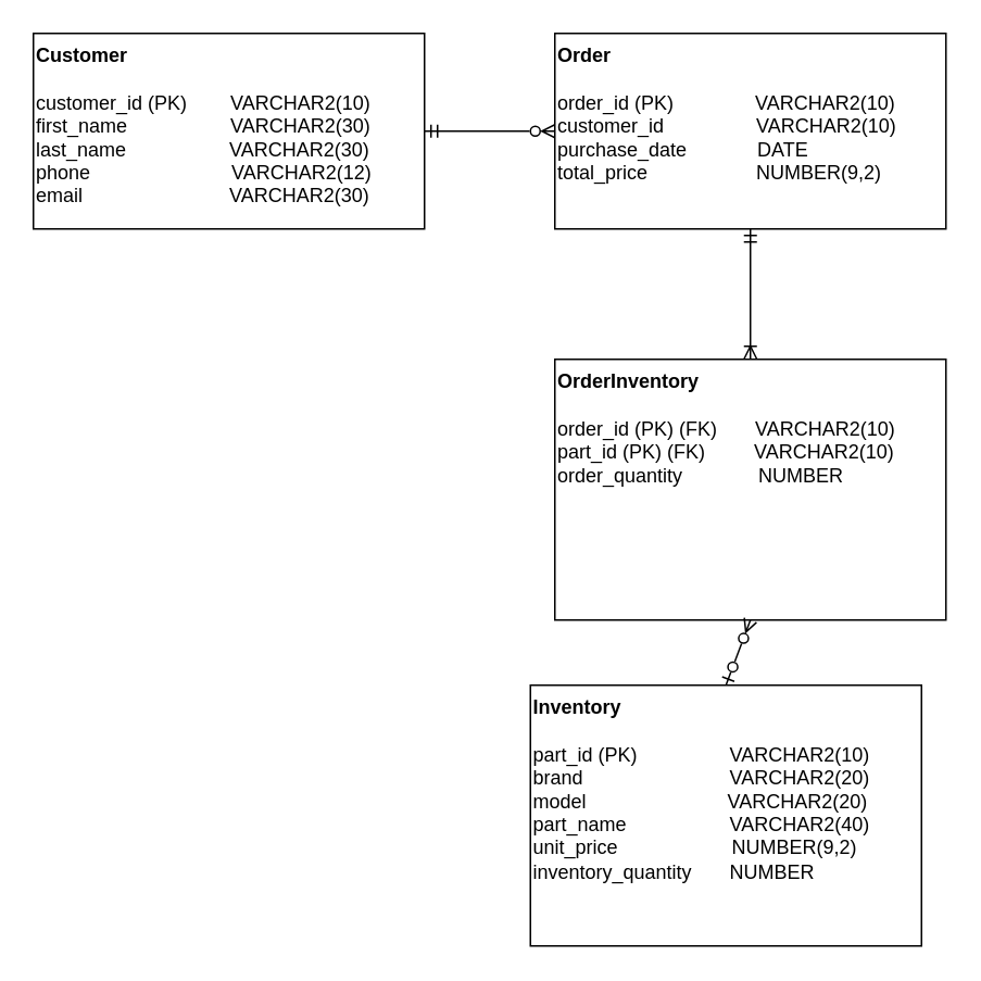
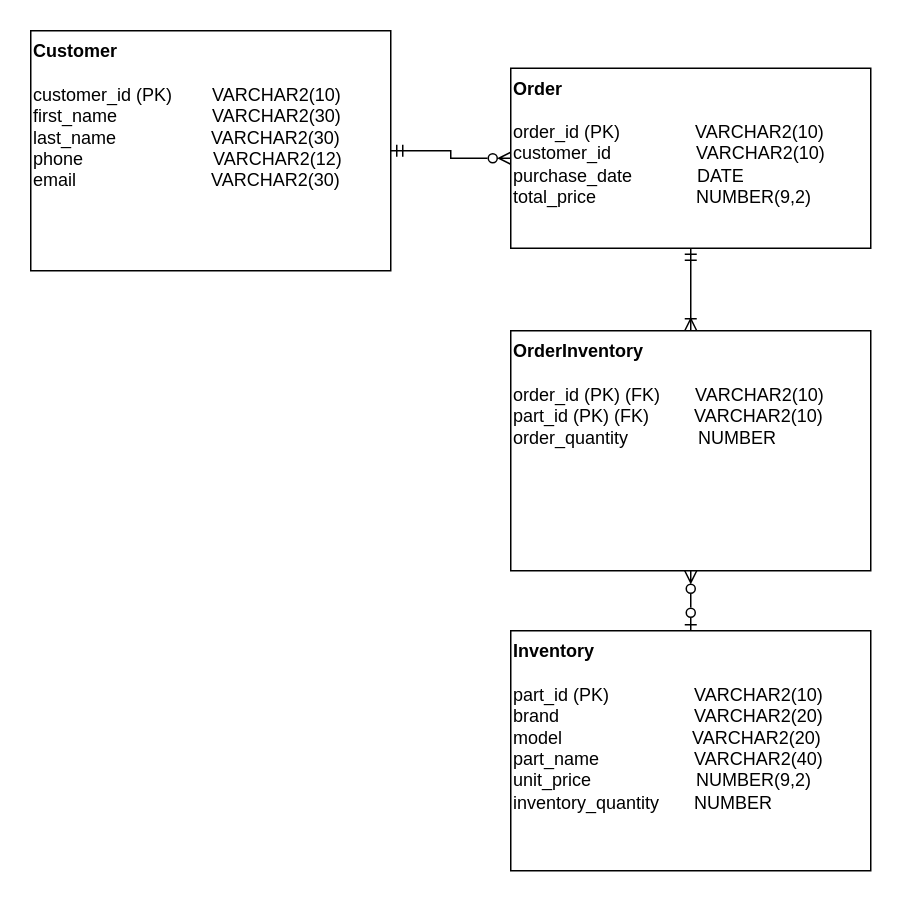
- <mxCell id="3" value="&lt;b&gt;Customer&lt;/b&gt;&lt;div&gt;&lt;br&gt;&lt;/div&gt;&lt;div&gt;customer_id (PK)&amp;nbsp; &amp;nbsp; &amp;nbsp; &amp;nbsp;&amp;nbsp;&lt;span style=&quot;background-color: transparent; color: light-dark(rgb(0, 0, 0), rgb(255, 255, 255));&quot;&gt;VARCHAR2(10)&lt;/span&gt;&lt;/div&gt;&lt;div&gt;first_name&amp;nbsp; &amp;nbsp; &amp;nbsp; &amp;nbsp; &amp;nbsp; &amp;nbsp; &amp;nbsp; &amp;nbsp; &amp;nbsp; &amp;nbsp;VARCHAR2(30)&lt;/div&gt;&lt;div&gt;last_name&lt;span style=&quot;background-color: transparent; color: light-dark(rgb(0, 0, 0), rgb(255, 255, 255));&quot;&gt;&amp;nbsp; &amp;nbsp; &amp;nbsp; &amp;nbsp; &amp;nbsp; &amp;nbsp; &amp;nbsp; &amp;nbsp; &amp;nbsp; &amp;nbsp;VARCHAR2(30)&lt;/span&gt;&lt;/div&gt;&lt;div&gt;phone&lt;span style=&quot;background-color: transparent; color: light-dark(rgb(0, 0, 0), rgb(255, 255, 255));&quot;&gt;&amp;nbsp; &amp;nbsp; &amp;nbsp; &amp;nbsp; &amp;nbsp; &amp;nbsp; &amp;nbsp; &amp;nbsp; &amp;nbsp; &amp;nbsp; &amp;nbsp; &amp;nbsp; &amp;nbsp; VARCHAR2(12)&lt;/span&gt;&lt;/div&gt;&lt;div&gt;email&lt;span style=&quot;background-color: transparent; color: light-dark(rgb(0, 0, 0), rgb(255, 255, 255));&quot;&gt;&amp;nbsp; &amp;nbsp; &amp;nbsp; &amp;nbsp; &amp;nbsp; &amp;nbsp; &amp;nbsp; &amp;nbsp; &amp;nbsp; &amp;nbsp; &amp;nbsp; &amp;nbsp; &amp;nbsp; &amp;nbsp;VARCHAR2(30)&lt;/span&gt;&lt;/div&gt;" style="rounded=0;whiteSpace=wrap;html=1;align=left;verticalAlign=top;" vertex="1" parent="1"><mxGeometry x="20" y="20" width="240" height="120" as="geometry" /></mxCell>
+ <mxCell id="3" value="&lt;b&gt;Customer&lt;/b&gt;&lt;div&gt;&lt;br&gt;&lt;/div&gt;&lt;div&gt;customer_id (PK)&amp;nbsp; &amp;nbsp; &amp;nbsp; &amp;nbsp;&amp;nbsp;&lt;span style=&quot;background-color: transparent; color: light-dark(rgb(0, 0, 0), rgb(255, 255, 255));&quot;&gt;VARCHAR2(10)&lt;/span&gt;&lt;/div&gt;&lt;div&gt;first_name&amp;nbsp; &amp;nbsp; &amp;nbsp; &amp;nbsp; &amp;nbsp; &amp;nbsp; &amp;nbsp; &amp;nbsp; &amp;nbsp; &amp;nbsp;VARCHAR2(30)&lt;/div&gt;&lt;div&gt;last_name&lt;span style=&quot;background-color: transparent; color: light-dark(rgb(0, 0, 0), rgb(255, 255, 255));&quot;&gt;&amp;nbsp; &amp;nbsp; &amp;nbsp; &amp;nbsp; &amp;nbsp; &amp;nbsp; &amp;nbsp; &amp;nbsp; &amp;nbsp; &amp;nbsp;VARCHAR2(30)&lt;/span&gt;&lt;/div&gt;&lt;div&gt;phone&lt;span style=&quot;background-color: transparent; color: light-dark(rgb(0, 0, 0), rgb(255, 255, 255));&quot;&gt;&amp;nbsp; &amp;nbsp; &amp;nbsp; &amp;nbsp; &amp;nbsp; &amp;nbsp; &amp;nbsp; &amp;nbsp; &amp;nbsp; &amp;nbsp; &amp;nbsp; &amp;nbsp; &amp;nbsp; VARCHAR2(12)&lt;/span&gt;&lt;/div&gt;&lt;div&gt;email&lt;span style=&quot;background-color: transparent; color: light-dark(rgb(0, 0, 0), rgb(255, 255, 255));&quot;&gt;&amp;nbsp; &amp;nbsp; &amp;nbsp; &amp;nbsp; &amp;nbsp; &amp;nbsp; &amp;nbsp; &amp;nbsp; &amp;nbsp; &amp;nbsp; &amp;nbsp; &amp;nbsp; &amp;nbsp; &amp;nbsp;VARCHAR2(30)&lt;/span&gt;&lt;/div&gt;" style="rounded=0;whiteSpace=wrap;html=1;align=left;verticalAlign=top;" vertex="1" parent="1"><mxGeometry x="20" y="20" width="240" height="160" as="geometry" /></mxCell>
- <mxCell id="5" value="&lt;b&gt;Order&lt;/b&gt;&lt;div&gt;&lt;br&gt;&lt;/div&gt;&lt;div&gt;order_id (PK)&lt;span style=&quot;background-color: transparent; color: light-dark(rgb(0, 0, 0), rgb(255, 255, 255));&quot;&gt;&amp;nbsp; &amp;nbsp; &amp;nbsp; &amp;nbsp; &amp;nbsp; &amp;nbsp; &amp;nbsp; &amp;nbsp;&lt;/span&gt;&lt;span style=&quot;background-color: transparent; color: light-dark(rgb(0, 0, 0), rgb(255, 255, 255));&quot;&gt;VARCHAR2(10)&lt;/span&gt;&lt;/div&gt;&lt;div&gt;customer_id&lt;span style=&quot;background-color: transparent; color: light-dark(rgb(0, 0, 0), rgb(255, 255, 255));&quot;&gt;&amp;nbsp; &amp;nbsp; &amp;nbsp; &amp;nbsp; &amp;nbsp; &amp;nbsp; &amp;nbsp; &amp;nbsp; &amp;nbsp;&lt;/span&gt;&lt;span style=&quot;background-color: transparent; color: light-dark(rgb(0, 0, 0), rgb(255, 255, 255));&quot;&gt;VARCHAR2(10)&lt;/span&gt;&lt;/div&gt;&lt;div&gt;purchase_date&amp;nbsp; &amp;nbsp; &amp;nbsp; &amp;nbsp; &amp;nbsp; &amp;nbsp; &amp;nbsp;DATE&lt;/div&gt;&lt;div&gt;total_price&lt;span style=&quot;background-color: transparent; color: light-dark(rgb(0, 0, 0), rgb(255, 255, 255));&quot;&gt;&amp;nbsp; &amp;nbsp; &amp;nbsp; &amp;nbsp; &amp;nbsp; &amp;nbsp; &amp;nbsp; &amp;nbsp; &amp;nbsp; &amp;nbsp; NUMBER(9,2)&lt;/span&gt;&lt;/div&gt;" style="rounded=0;whiteSpace=wrap;html=1;align=left;verticalAlign=top;" vertex="1" parent="1"><mxGeometry x="340" y="20" width="240" height="120" as="geometry" /></mxCell>
+ <mxCell id="5" value="&lt;b&gt;Order&lt;/b&gt;&lt;div&gt;&lt;br&gt;&lt;/div&gt;&lt;div&gt;order_id (PK)&lt;span style=&quot;background-color: transparent; color: light-dark(rgb(0, 0, 0), rgb(255, 255, 255));&quot;&gt;&amp;nbsp; &amp;nbsp; &amp;nbsp; &amp;nbsp; &amp;nbsp; &amp;nbsp; &amp;nbsp; &amp;nbsp;&lt;/span&gt;&lt;span style=&quot;background-color: transparent; color: light-dark(rgb(0, 0, 0), rgb(255, 255, 255));&quot;&gt;VARCHAR2(10)&lt;/span&gt;&lt;/div&gt;&lt;div&gt;customer_id&lt;span style=&quot;background-color: transparent; color: light-dark(rgb(0, 0, 0), rgb(255, 255, 255));&quot;&gt;&amp;nbsp; &amp;nbsp; &amp;nbsp; &amp;nbsp; &amp;nbsp; &amp;nbsp; &amp;nbsp; &amp;nbsp; &amp;nbsp;&lt;/span&gt;&lt;span style=&quot;background-color: transparent; color: light-dark(rgb(0, 0, 0), rgb(255, 255, 255));&quot;&gt;VARCHAR2(10)&lt;/span&gt;&lt;/div&gt;&lt;div&gt;purchase_date&amp;nbsp; &amp;nbsp; &amp;nbsp; &amp;nbsp; &amp;nbsp; &amp;nbsp; &amp;nbsp;DATE&lt;/div&gt;&lt;div&gt;total_price&lt;span style=&quot;background-color: transparent; color: light-dark(rgb(0, 0, 0), rgb(255, 255, 255));&quot;&gt;&amp;nbsp; &amp;nbsp; &amp;nbsp; &amp;nbsp; &amp;nbsp; &amp;nbsp; &amp;nbsp; &amp;nbsp; &amp;nbsp; &amp;nbsp; NUMBER(9,2)&lt;/span&gt;&lt;/div&gt;" style="rounded=0;whiteSpace=wrap;html=1;align=left;verticalAlign=top;" vertex="1" parent="1"><mxGeometry x="340" y="45" width="240" height="120" as="geometry" /></mxCell>
- <mxCell id="4" value="&lt;div&gt;&lt;b&gt;Inventory&lt;/b&gt;&lt;/div&gt;&lt;div&gt;&lt;br&gt;&lt;/div&gt;&lt;div&gt;part_id (PK)&amp;nbsp; &amp;nbsp; &amp;nbsp; &amp;nbsp; &amp;nbsp; &amp;nbsp; &amp;nbsp; &amp;nbsp; &amp;nbsp;&lt;span style=&quot;background-color: transparent; color: light-dark(rgb(0, 0, 0), rgb(255, 255, 255));&quot;&gt;VARCHAR2(10)&lt;/span&gt;&lt;/div&gt;&lt;div&gt;brand&lt;span style=&quot;background-color: transparent; color: light-dark(rgb(0, 0, 0), rgb(255, 255, 255));&quot;&gt;&amp;nbsp; &amp;nbsp; &amp;nbsp; &amp;nbsp; &amp;nbsp; &amp;nbsp; &amp;nbsp; &amp;nbsp; &amp;nbsp; &amp;nbsp; &amp;nbsp; &amp;nbsp; &amp;nbsp; &amp;nbsp;VARCHAR2(20)&lt;/span&gt;&lt;/div&gt;&lt;div&gt;model&lt;span style=&quot;background-color: transparent; color: light-dark(rgb(0, 0, 0), rgb(255, 255, 255));&quot;&gt;&amp;nbsp; &amp;nbsp; &amp;nbsp; &amp;nbsp; &amp;nbsp; &amp;nbsp; &amp;nbsp; &amp;nbsp; &amp;nbsp; &amp;nbsp; &amp;nbsp; &amp;nbsp; &amp;nbsp; VARCHAR2(20)&lt;/span&gt;&lt;/div&gt;&lt;div&gt;part_name&lt;span style=&quot;background-color: transparent; color: light-dark(rgb(0, 0, 0), rgb(255, 255, 255));&quot;&gt;&amp;nbsp; &amp;nbsp; &amp;nbsp; &amp;nbsp; &amp;nbsp; &amp;nbsp; &amp;nbsp; &amp;nbsp; &amp;nbsp; &amp;nbsp;VARCHAR2(40)&lt;/span&gt;&lt;/div&gt;&lt;div&gt;unit_price&amp;nbsp; &amp;nbsp; &amp;nbsp; &amp;nbsp; &amp;nbsp; &amp;nbsp; &amp;nbsp; &amp;nbsp; &amp;nbsp; &amp;nbsp; &amp;nbsp;NUMBER(9,2)&lt;/div&gt;&lt;div&gt;inventory_quantity&amp;nbsp; &amp;nbsp; &amp;nbsp; &amp;nbsp;NUMBER&lt;/div&gt;" style="rounded=0;whiteSpace=wrap;html=1;align=left;verticalAlign=top;" vertex="1" parent="1"><mxGeometry x="325" y="420" width="240" height="160" as="geometry" /></mxCell>
+ <mxCell id="4" value="&lt;div&gt;&lt;b&gt;Inventory&lt;/b&gt;&lt;/div&gt;&lt;div&gt;&lt;br&gt;&lt;/div&gt;&lt;div&gt;part_id (PK)&amp;nbsp; &amp;nbsp; &amp;nbsp; &amp;nbsp; &amp;nbsp; &amp;nbsp; &amp;nbsp; &amp;nbsp; &amp;nbsp;&lt;span style=&quot;background-color: transparent; color: light-dark(rgb(0, 0, 0), rgb(255, 255, 255));&quot;&gt;VARCHAR2(10)&lt;/span&gt;&lt;/div&gt;&lt;div&gt;brand&lt;span style=&quot;background-color: transparent; color: light-dark(rgb(0, 0, 0), rgb(255, 255, 255));&quot;&gt;&amp;nbsp; &amp;nbsp; &amp;nbsp; &amp;nbsp; &amp;nbsp; &amp;nbsp; &amp;nbsp; &amp;nbsp; &amp;nbsp; &amp;nbsp; &amp;nbsp; &amp;nbsp; &amp;nbsp; &amp;nbsp;VARCHAR2(20)&lt;/span&gt;&lt;/div&gt;&lt;div&gt;model&lt;span style=&quot;background-color: transparent; color: light-dark(rgb(0, 0, 0), rgb(255, 255, 255));&quot;&gt;&amp;nbsp; &amp;nbsp; &amp;nbsp; &amp;nbsp; &amp;nbsp; &amp;nbsp; &amp;nbsp; &amp;nbsp; &amp;nbsp; &amp;nbsp; &amp;nbsp; &amp;nbsp; &amp;nbsp; VARCHAR2(20)&lt;/span&gt;&lt;/div&gt;&lt;div&gt;part_name&lt;span style=&quot;background-color: transparent; color: light-dark(rgb(0, 0, 0), rgb(255, 255, 255));&quot;&gt;&amp;nbsp; &amp;nbsp; &amp;nbsp; &amp;nbsp; &amp;nbsp; &amp;nbsp; &amp;nbsp; &amp;nbsp; &amp;nbsp; &amp;nbsp;VARCHAR2(40)&lt;/span&gt;&lt;/div&gt;&lt;div&gt;unit_price&amp;nbsp; &amp;nbsp; &amp;nbsp; &amp;nbsp; &amp;nbsp; &amp;nbsp; &amp;nbsp; &amp;nbsp; &amp;nbsp; &amp;nbsp; &amp;nbsp;NUMBER(9,2)&lt;/div&gt;&lt;div&gt;inventory_quantity&amp;nbsp; &amp;nbsp; &amp;nbsp; &amp;nbsp;NUMBER&lt;/div&gt;" style="rounded=0;whiteSpace=wrap;html=1;align=left;verticalAlign=top;" vertex="1" parent="1"><mxGeometry x="340" y="420" width="240" height="160" as="geometry" /></mxCell>
